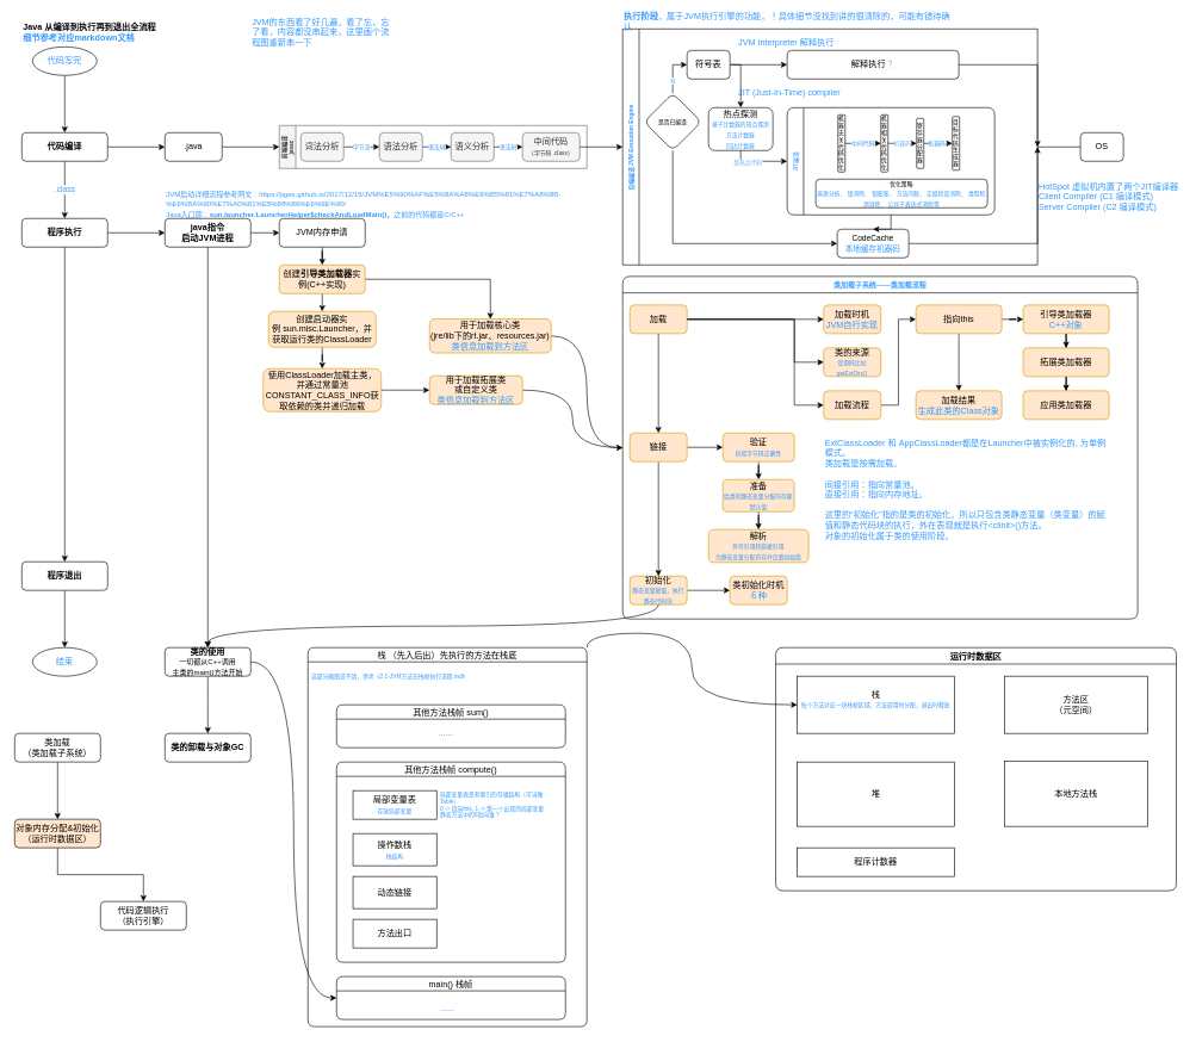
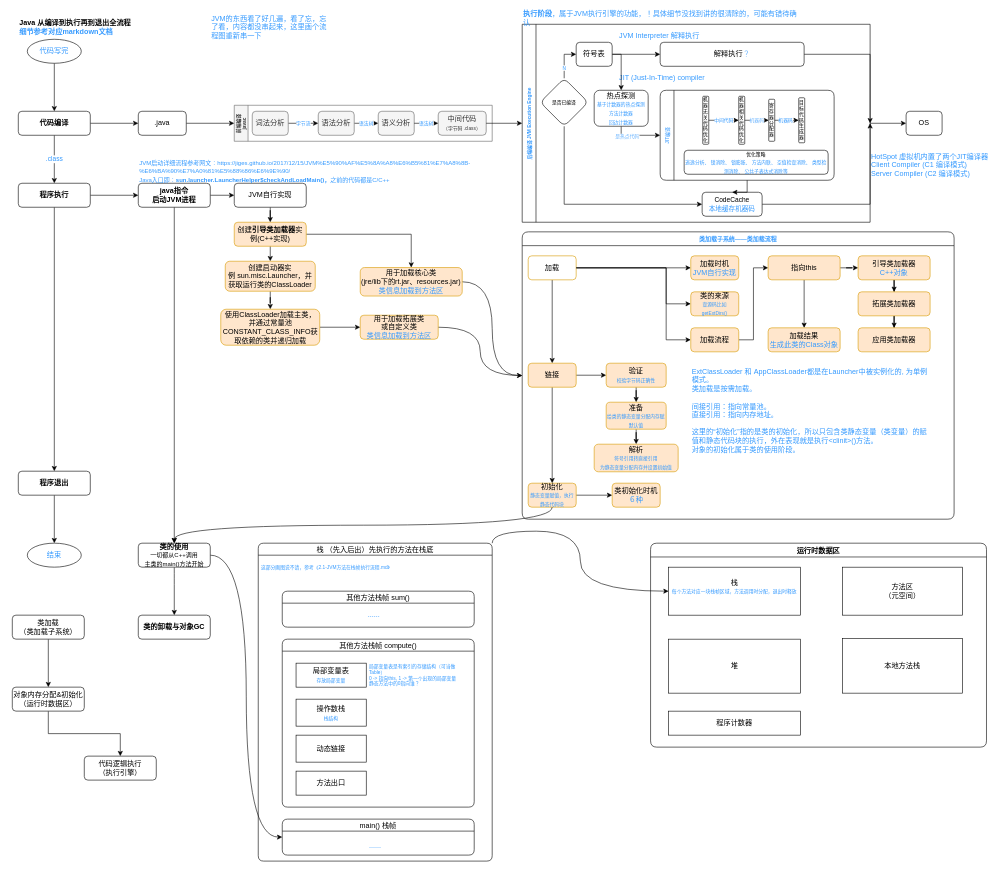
- <mxCell id="25" style="edgeStyle=orthogonalEdgeStyle;rounded=0;orthogonalLoop=1;jettySize=auto;html=1;exitX=1;exitY=0.5;exitDx=0;exitDy=0;entryX=0;entryY=0.5;entryDx=0;entryDy=0;fontSize=6;fontColor=#3399FF;endArrow=none;" parent="1" source="26" target="54" edge="1"><mxGeometry relative="1" as="geometry" /></mxCell>
+ <mxCell id="25" style="edgeStyle=orthogonalEdgeStyle;rounded=0;orthogonalLoop=1;jettySize=auto;html=1;exitX=1;exitY=0.5;exitDx=0;exitDy=0;entryX=0;entryY=0.5;entryDx=0;entryDy=0;fontSize=6;fontColor=#3399FF;" parent="1" source="26" target="54" edge="1"><mxGeometry relative="1" as="geometry" /></mxCell>
- <mxCell id="71" value="JVM内存申请" style="rounded=1;whiteSpace=wrap;html=1;fontSize=12;glass=0;strokeWidth=1;shadow=0;" parent="1" vertex="1"><mxGeometry x="390" y="305" width="120" height="40" as="geometry" /></mxCell>
+ <mxCell id="71" value="JVM自行实现" style="rounded=1;whiteSpace=wrap;html=1;fontSize=12;glass=0;strokeWidth=1;shadow=0;" parent="1" vertex="1"><mxGeometry x="390" y="305" width="120" height="40" as="geometry" /></mxCell>
- <mxCell id="84" value="加载" style="rounded=1;whiteSpace=wrap;html=1;fontSize=12;glass=0;strokeWidth=1;shadow=0;fillColor=#ffe6cc;strokeColor=#d79b00;" parent="81" vertex="1"><mxGeometry x="10" y="40" width="80" height="40" as="geometry" /></mxCell>
+ <mxCell id="84" value="加载" style="rounded=1;whiteSpace=wrap;html=1;fontSize=12;glass=0;strokeWidth=1;shadow=0;fillColor=#ffffff;strokeColor=#d79b00;" parent="81" vertex="1"><mxGeometry x="10" y="40" width="80" height="40" as="geometry" /></mxCell>
- <mxCell id="59" value="对象内存分配&amp;amp;初始化&lt;br&gt;（运行时数据区）" style="rounded=1;whiteSpace=wrap;html=1;fontSize=12;glass=0;strokeWidth=1;shadow=0;fillColor=#ffe6cc;" parent="1" vertex="1"><mxGeometry x="20" y="1145" width="120" height="40" as="geometry" /></mxCell>
+ <mxCell id="59" value="对象内存分配&amp;amp;初始化&lt;br&gt;（运行时数据区）" style="rounded=1;whiteSpace=wrap;html=1;fontSize=12;glass=0;strokeWidth=1;shadow=0;" parent="1" vertex="1"><mxGeometry x="20" y="1145" width="120" height="40" as="geometry" /></mxCell>
